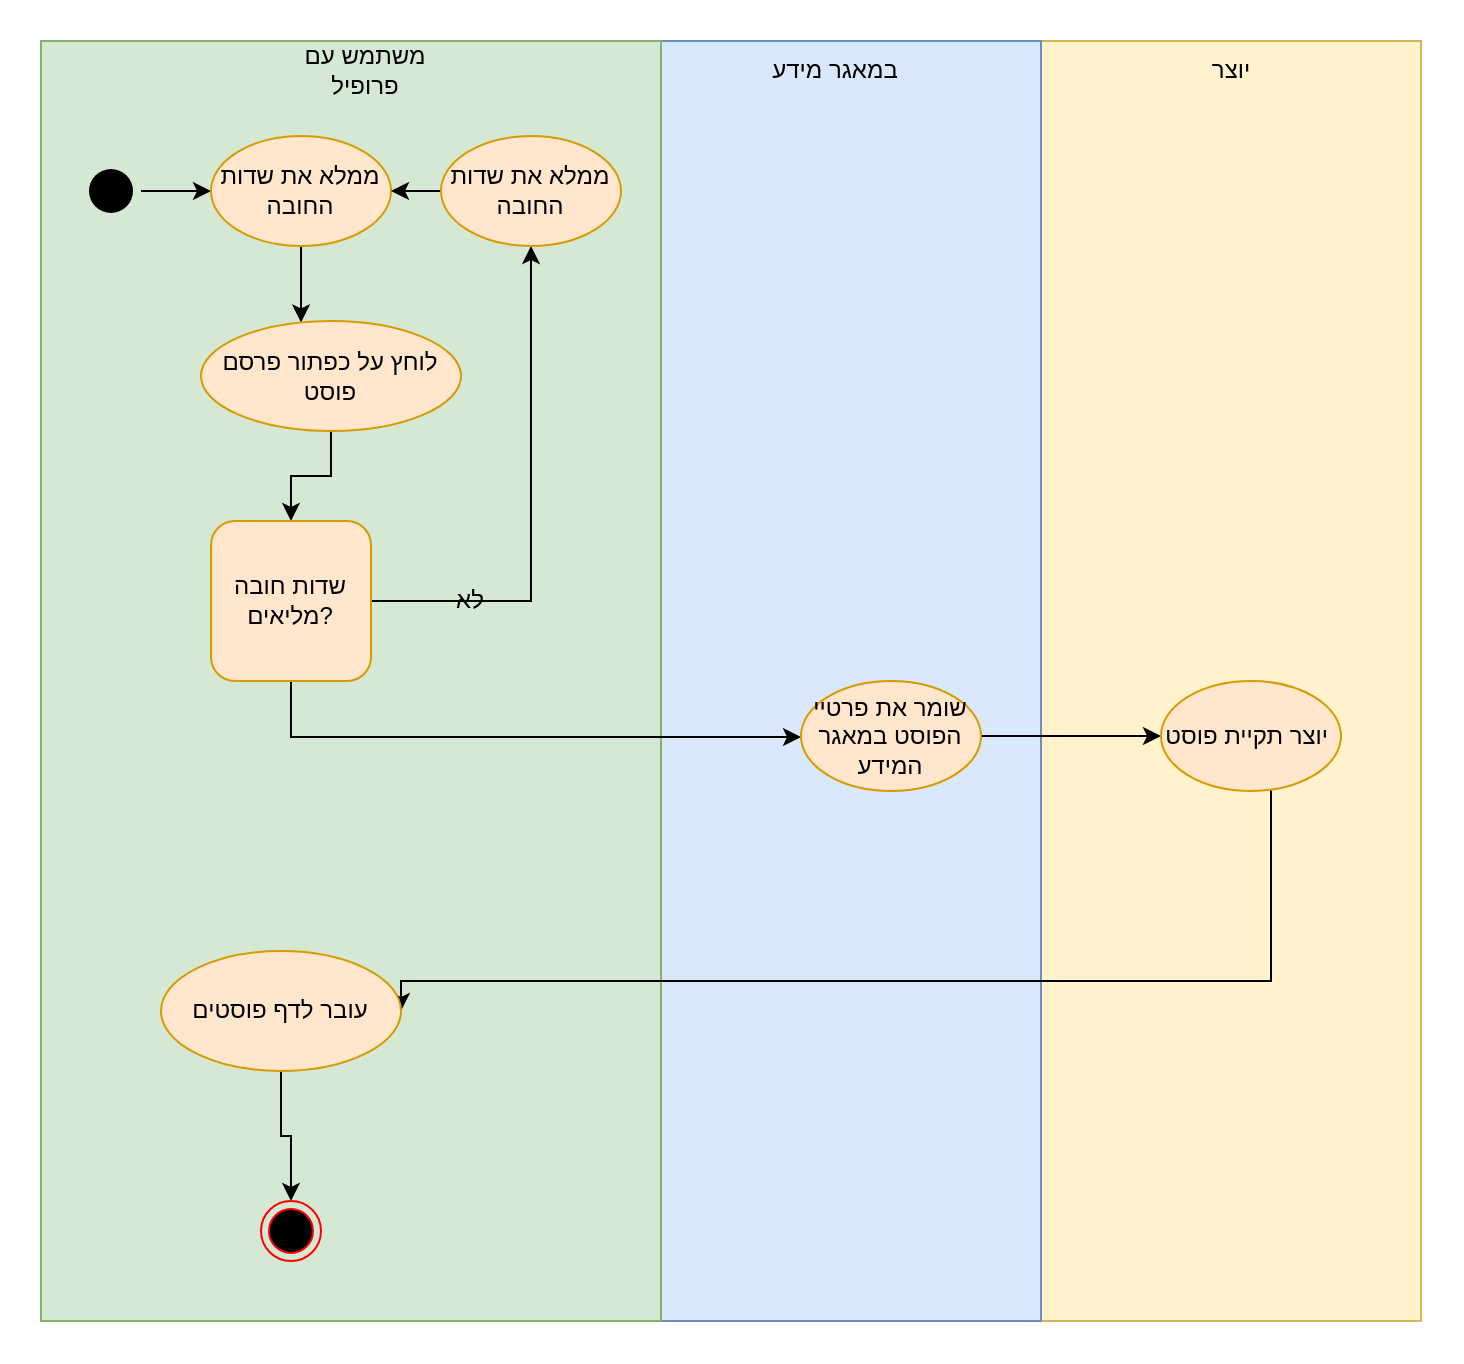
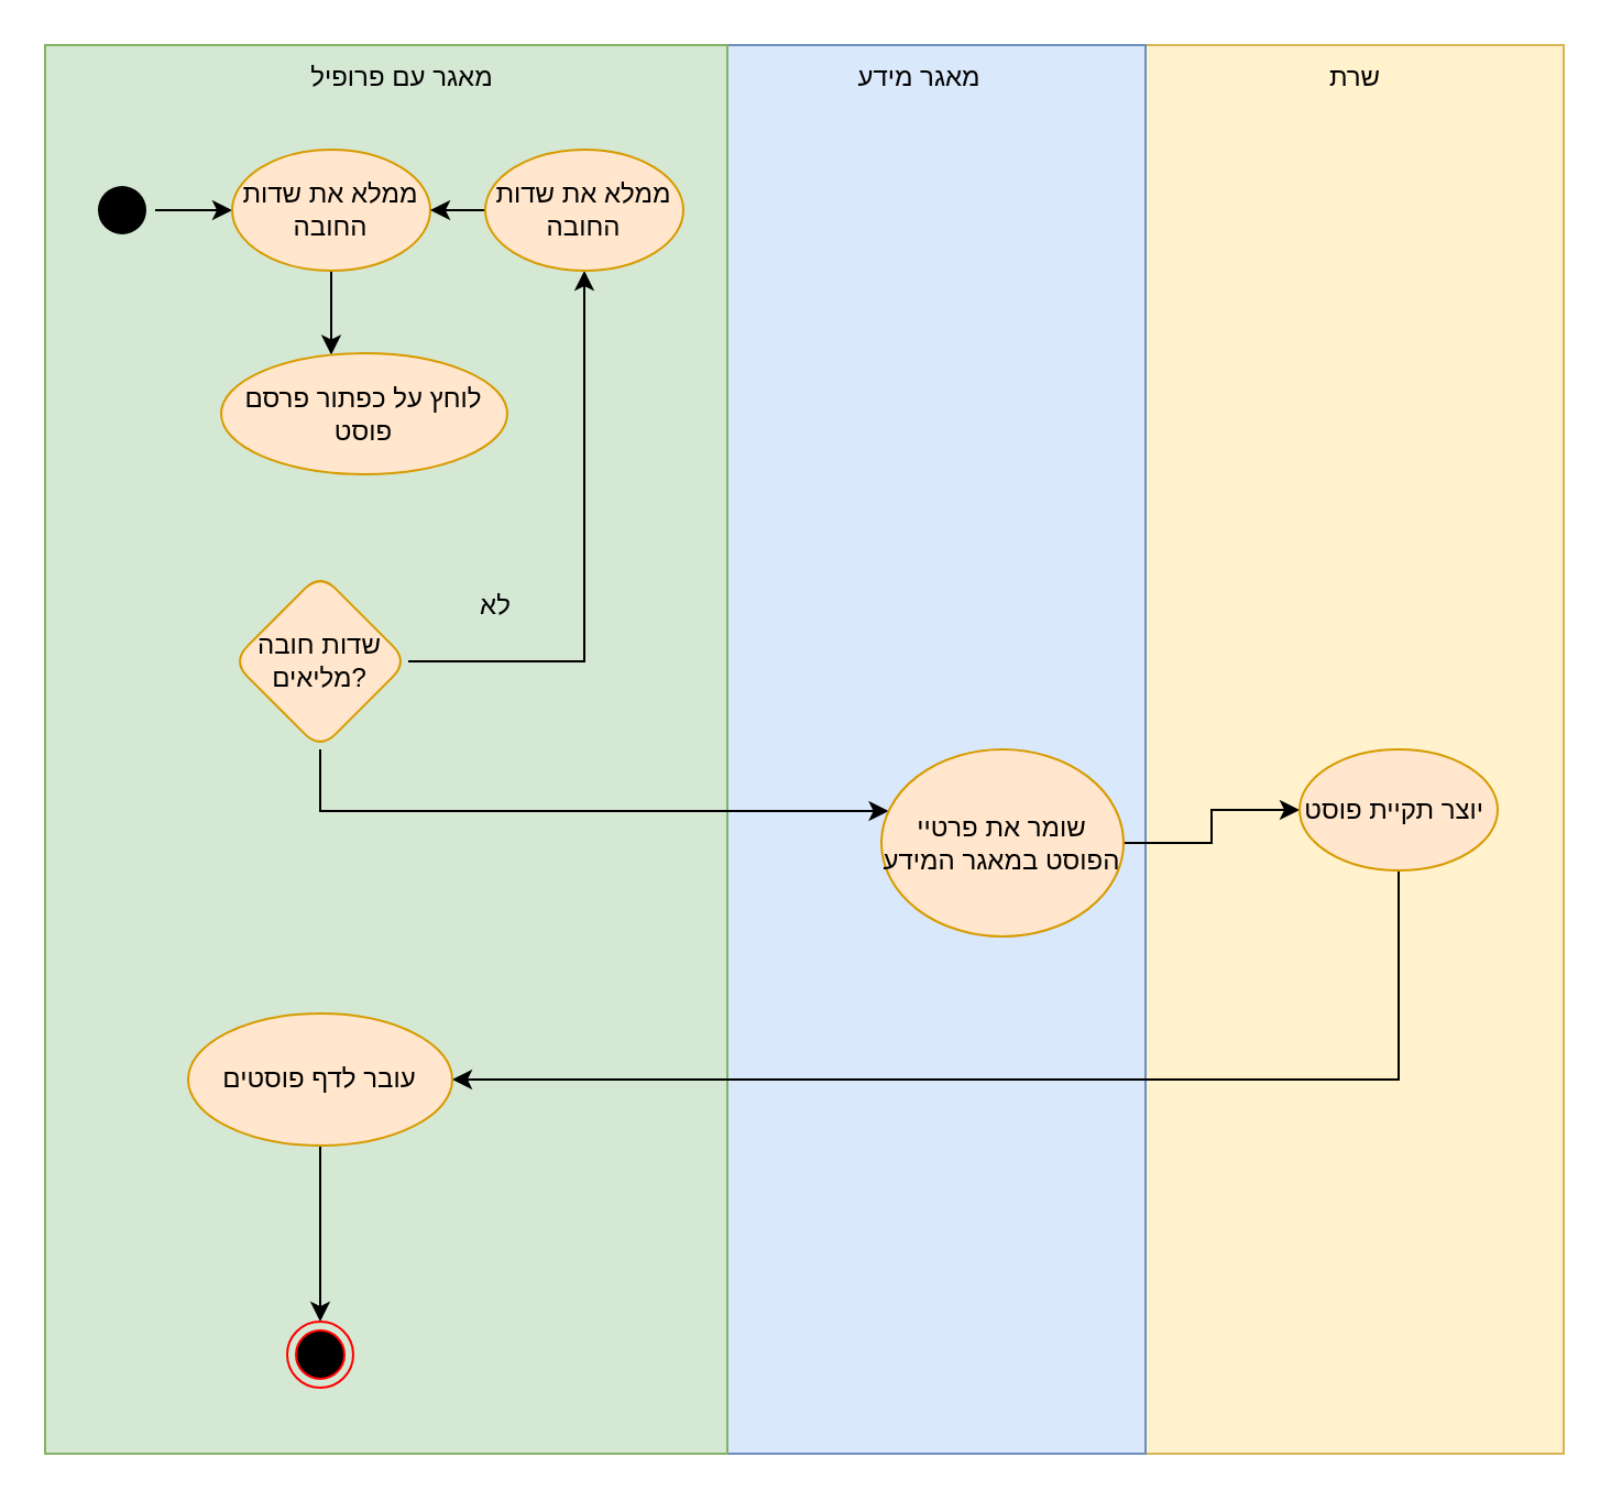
- <mxCell id="24" value="משתמש עם פרופיל" style="text;html=1;strokeColor=none;fillColor=none;align=center;verticalAlign=middle;whiteSpace=wrap;rounded=0;" parent="1" vertex="1"><mxGeometry x="135" y="20" width="95" height="30" as="geometry" /></mxCell>
+ <mxCell id="24" value="מאגר עם פרופיל" style="text;html=1;strokeColor=none;fillColor=none;align=center;verticalAlign=middle;whiteSpace=wrap;rounded=0;" parent="1" vertex="1"><mxGeometry x="135" y="20" width="95" height="30" as="geometry" /></mxCell>
- <mxCell id="25" value="במאגר מידע" style="text;html=1;strokeColor=none;fillColor=none;align=center;verticalAlign=middle;whiteSpace=wrap;rounded=0;" parent="1" vertex="1"><mxGeometry x="370" y="20" width="95" height="30" as="geometry" /></mxCell>
+ <mxCell id="25" value="מאגר מידע" style="text;html=1;strokeColor=none;fillColor=none;align=center;verticalAlign=middle;whiteSpace=wrap;rounded=0;" parent="1" vertex="1"><mxGeometry x="370" y="20" width="95" height="30" as="geometry" /></mxCell>
- <mxCell id="26" value="יוצר" style="text;html=1;strokeColor=none;fillColor=none;align=center;verticalAlign=middle;whiteSpace=wrap;rounded=0;" parent="1" vertex="1"><mxGeometry x="567.5" y="20" width="95" height="30" as="geometry" /></mxCell>
+ <mxCell id="26" value="שרת" style="text;html=1;strokeColor=none;fillColor=none;align=center;verticalAlign=middle;whiteSpace=wrap;rounded=0;" parent="1" vertex="1"><mxGeometry x="567.5" y="20" width="95" height="30" as="geometry" /></mxCell>
- <mxCell id="9" value="" style="edgeStyle=orthogonalEdgeStyle;rounded=0;orthogonalLoop=1;jettySize=auto;html=1;" parent="1" source="10" target="13" edge="1"><mxGeometry relative="1" as="geometry" /></mxCell>
- <mxCell id="13" value="שדות חובה מליאים?" style="whiteSpace=wrap;html=1;fillColor=#ffe6cc;strokeColor=#d79b00;rounded=1;" parent="1" vertex="1"><mxGeometry x="105" y="260" width="80" height="80" as="geometry" /></mxCell>
+ <mxCell id="13" value="שדות חובה מליאים?" style="rhombus;whiteSpace=wrap;html=1;rounded=1;fillColor=#ffe6cc;strokeColor=#d79b00;" parent="1" vertex="1"><mxGeometry x="105" y="260" width="80" height="80" as="geometry" /></mxCell>
- <mxCell id="23" value="לא" style="text;html=1;strokeColor=none;fillColor=none;align=center;verticalAlign=middle;whiteSpace=wrap;rounded=0;" parent="1" vertex="1"><mxGeometry x="205" y="285" width="60" height="30" as="geometry" /></mxCell>
+ <mxCell id="23" value="לא" style="text;html=1;strokeColor=none;fillColor=none;align=center;verticalAlign=middle;whiteSpace=wrap;rounded=0;" parent="1" vertex="1"><mxGeometry x="195" y="260" width="60" height="30" as="geometry" /></mxCell>
- <mxCell id="17" value="שומר את פרטיי הפוסט במאגר המידע" style="ellipse;whiteSpace=wrap;html=1;rounded=1;fillColor=#ffe6cc;strokeColor=#d79b00;" parent="1" vertex="1"><mxGeometry x="400" y="340" width="90" height="55" as="geometry" /></mxCell>
+ <mxCell id="17" value="שומר את פרטיי הפוסט במאגר המידע" style="ellipse;whiteSpace=wrap;html=1;rounded=1;fillColor=#ffe6cc;strokeColor=#d79b00;" parent="1" vertex="1"><mxGeometry x="400" y="340" width="110" height="85" as="geometry" /></mxCell>
- <mxCell id="19" value="יוצר תקיית פוסט&amp;nbsp;" style="ellipse;whiteSpace=wrap;html=1;rounded=1;fillColor=#ffe6cc;strokeColor=#d79b00;" parent="1" vertex="1"><mxGeometry x="580" y="340" width="90" height="55" as="geometry" /></mxCell>
+ <mxCell id="19" value="יוצר תקיית פוסט&amp;nbsp;" style="ellipse;whiteSpace=wrap;html=1;rounded=1;fillColor=#ffe6cc;strokeColor=#d79b00;" parent="1" vertex="1"><mxGeometry x="590" y="340" width="90" height="55" as="geometry" /></mxCell>
- <mxCell id="21" value="עובר לדף פוסטים" style="ellipse;whiteSpace=wrap;html=1;fillColor=#ffe6cc;strokeColor=#d79b00;rounded=1;" parent="1" vertex="1"><mxGeometry x="80" y="475" width="120" height="60" as="geometry" /></mxCell>
+ <mxCell id="21" value="עובר לדף פוסטים" style="ellipse;whiteSpace=wrap;html=1;fillColor=#ffe6cc;strokeColor=#d79b00;rounded=1;" parent="1" vertex="1"><mxGeometry x="85" y="460" width="120" height="60" as="geometry" /></mxCell>
